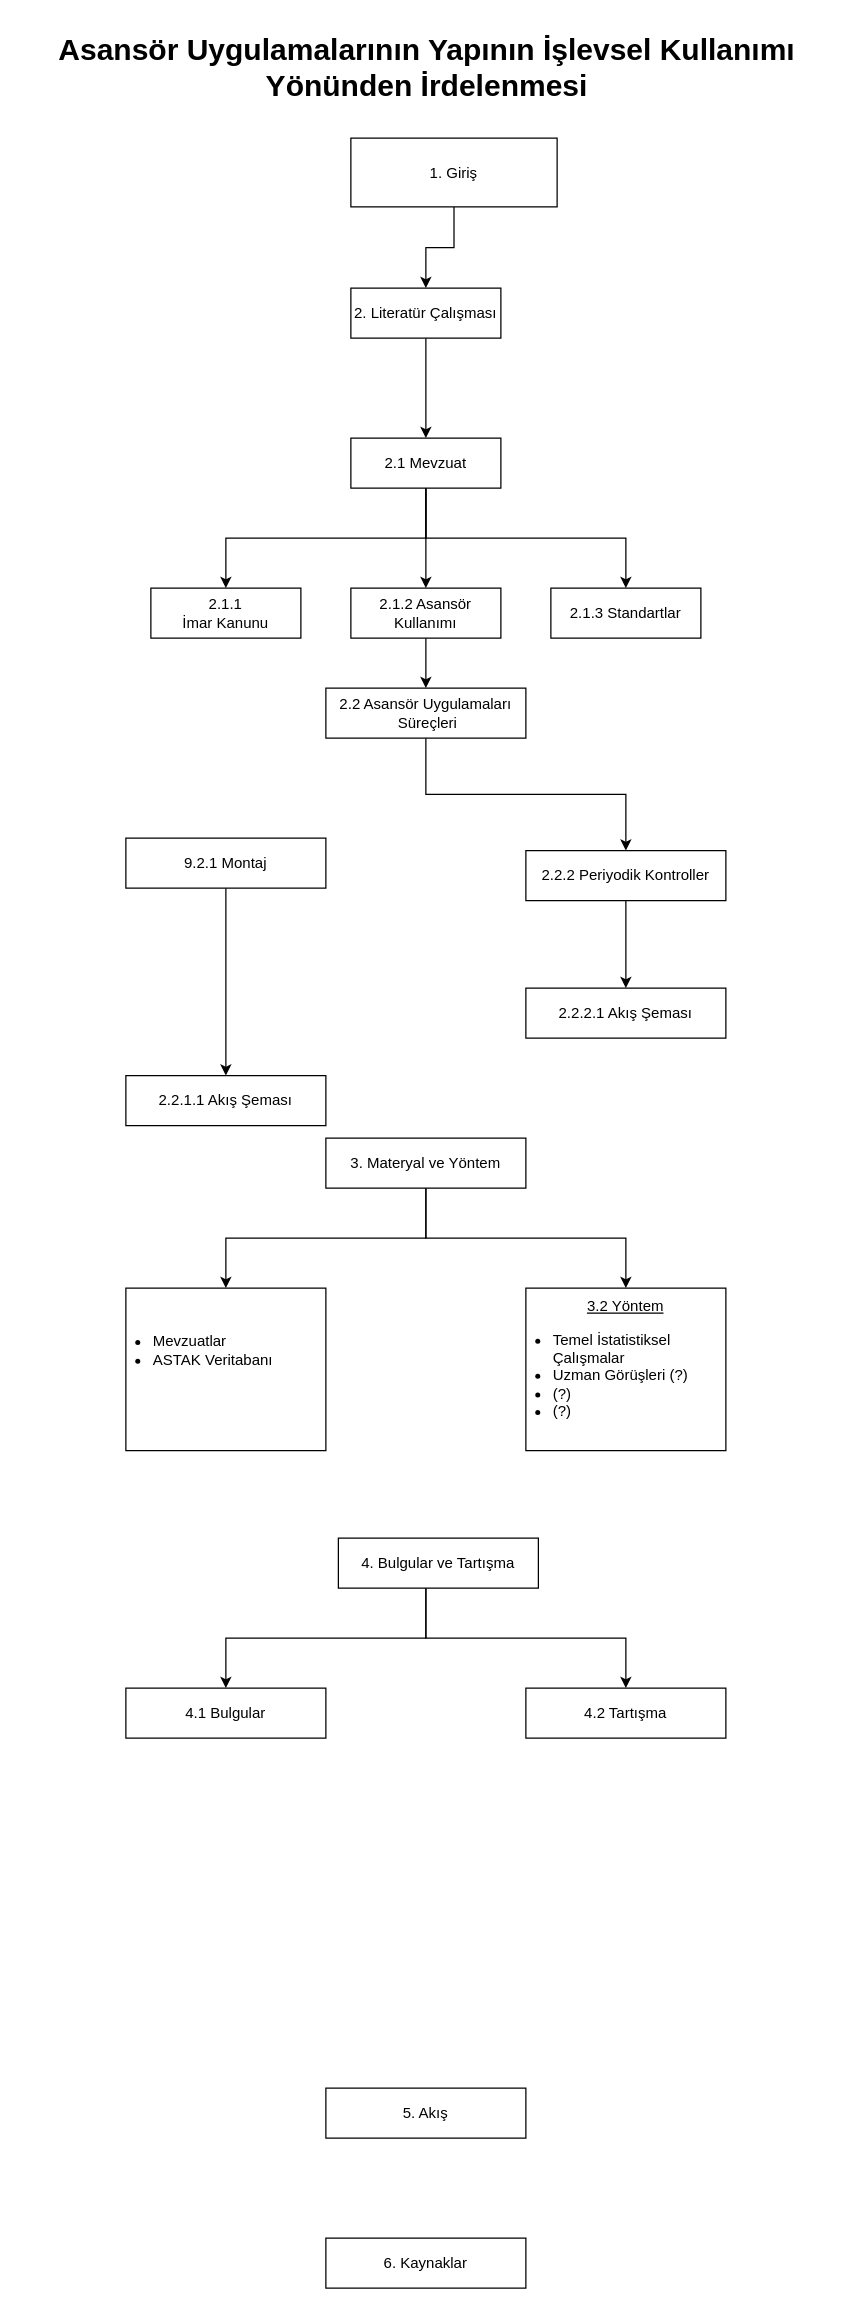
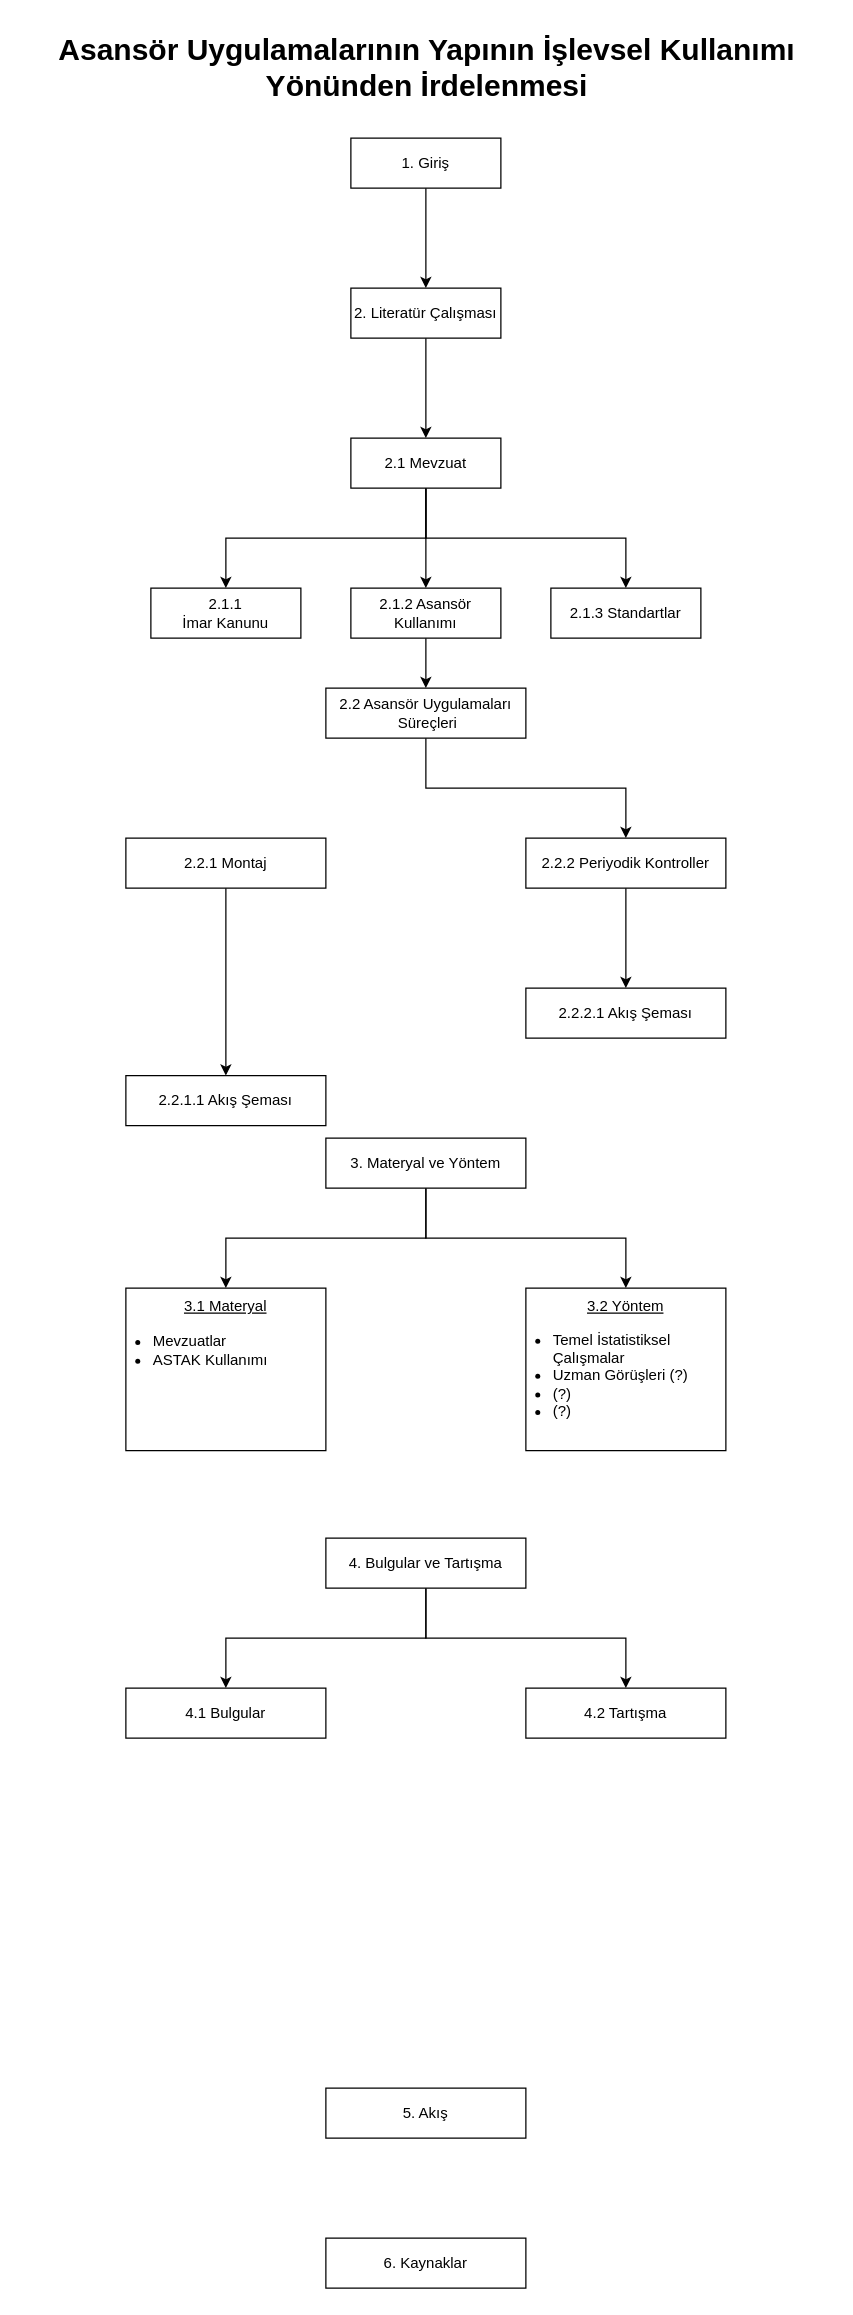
- <mxCell id="3" value="&lt;div&gt;1. Giriş&lt;/div&gt;" style="rounded=0;whiteSpace=wrap;html=1;" parent="1" vertex="1"><mxGeometry x="280" y="110" width="165" height="55" as="geometry" /></mxCell>
+ <mxCell id="3" value="&lt;div&gt;1. Giriş&lt;/div&gt;" style="rounded=0;whiteSpace=wrap;html=1;" parent="1" vertex="1"><mxGeometry x="280" y="110" width="120" height="40" as="geometry" /></mxCell>
- <mxCell id="17" value="9.2.1 Montaj" style="rounded=0;whiteSpace=wrap;html=1;" parent="1" vertex="1"><mxGeometry x="100" y="670" width="160" height="40" as="geometry" /></mxCell>
+ <mxCell id="17" value="2.2.1 Montaj" style="rounded=0;whiteSpace=wrap;html=1;" parent="1" vertex="1"><mxGeometry x="100" y="670" width="160" height="40" as="geometry" /></mxCell>
- <mxCell id="19" value="2.2.2 Periyodik Kontroller" style="rounded=0;whiteSpace=wrap;html=1;" parent="1" vertex="1"><mxGeometry x="420" y="680" width="160" height="40" as="geometry" /></mxCell>
+ <mxCell id="19" value="2.2.2 Periyodik Kontroller" style="rounded=0;whiteSpace=wrap;html=1;" parent="1" vertex="1"><mxGeometry x="420" y="670" width="160" height="40" as="geometry" /></mxCell>
+ <mxCell id="27" value="3.1 Materyal" style="text;html=1;strokeColor=none;fillColor=none;align=center;verticalAlign=middle;whiteSpace=wrap;rounded=0;fontStyle=4" parent="1" vertex="1"><mxGeometry x="100" y="1030" width="160" height="30" as="geometry" /></mxCell>
- <mxCell id="29" value="&lt;ul&gt;&lt;li&gt;Mevzuatlar&lt;/li&gt;&lt;li&gt;ASTAK Veritabanı&lt;br&gt;&lt;/li&gt;&lt;/ul&gt;" style="text;html=1;strokeColor=none;fillColor=none;align=left;verticalAlign=middle;whiteSpace=wrap;rounded=0;" parent="1" vertex="1"><mxGeometry x="80" y="1070" width="180" height="20" as="geometry" /></mxCell>
+ <mxCell id="29" value="&lt;ul&gt;&lt;li&gt;Mevzuatlar&lt;/li&gt;&lt;li&gt;ASTAK Kullanımı&lt;br&gt;&lt;/li&gt;&lt;/ul&gt;" style="text;html=1;strokeColor=none;fillColor=none;align=left;verticalAlign=middle;whiteSpace=wrap;rounded=0;" parent="1" vertex="1"><mxGeometry x="80" y="1070" width="180" height="20" as="geometry" /></mxCell>
- <mxCell id="33" value="4. Bulgular ve Tartışma" style="rounded=0;whiteSpace=wrap;html=1;" parent="1" vertex="1"><mxGeometry x="270" y="1230" width="160" height="40" as="geometry" /></mxCell>
+ <mxCell id="33" value="4. Bulgular ve Tartışma" style="rounded=0;whiteSpace=wrap;html=1;" parent="1" vertex="1"><mxGeometry x="260" y="1230" width="160" height="40" as="geometry" /></mxCell>
